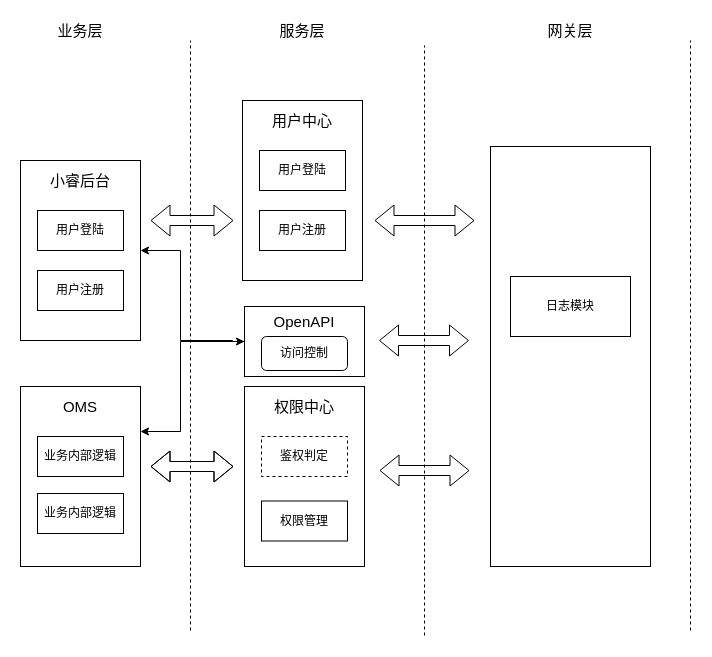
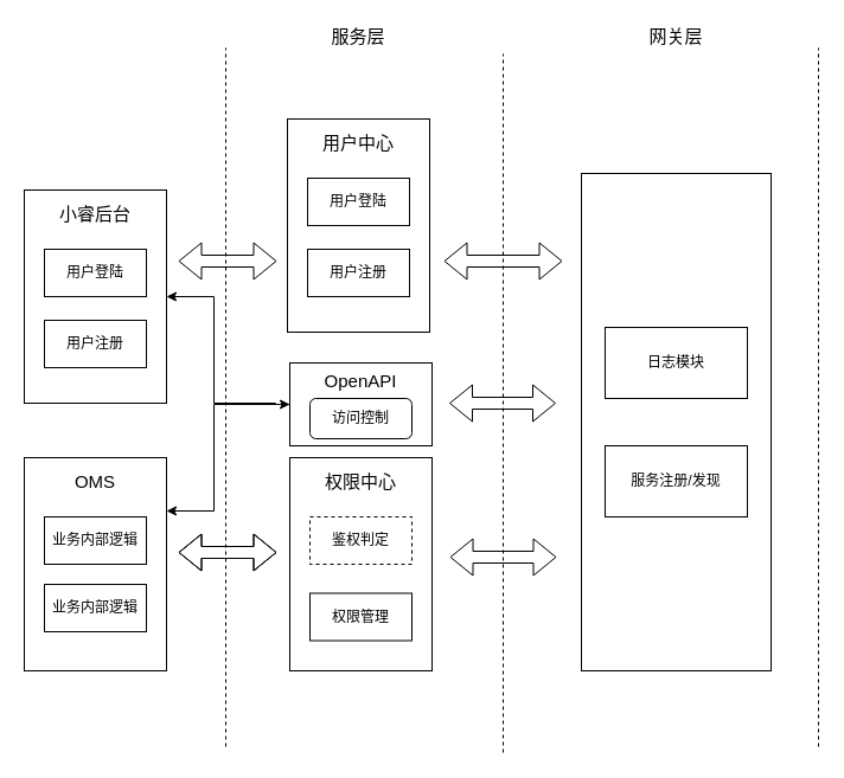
- <mxCell id="24" value="业务层" style="text;html=1;strokeColor=none;fillColor=none;align=center;verticalAlign=middle;whiteSpace=wrap;rounded=0;fontSize=15;" vertex="1" parent="1"><mxGeometry x="50" y="20" width="60" height="20" as="geometry" /></mxCell>
+ <mxCell id="4" value="服务注册/发现" style="rounded=0;whiteSpace=wrap;html=1;" vertex="1" parent="1"><mxGeometry x="510" y="376" width="120" height="60" as="geometry" /></mxCell>
